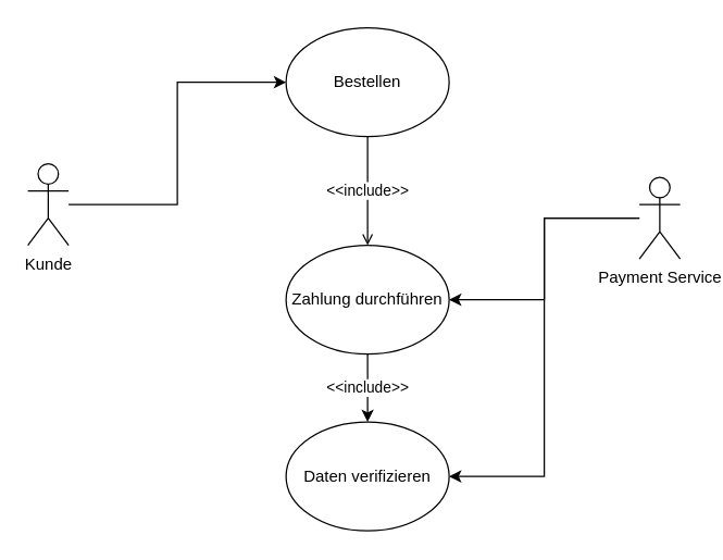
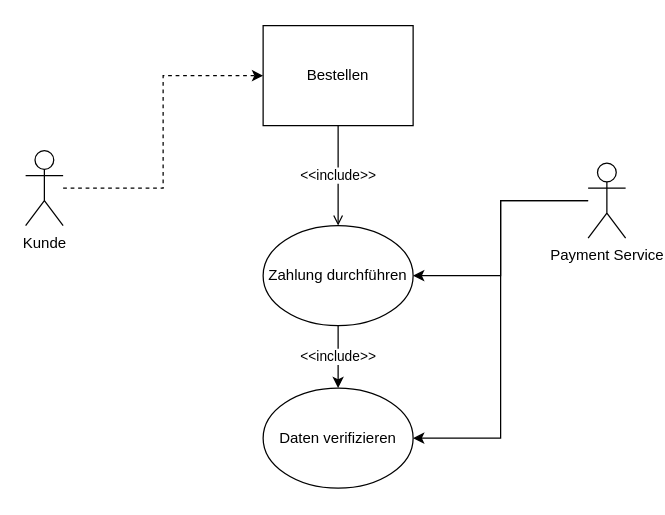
- <mxCell id="7" value="Bestellen" style="ellipse;whiteSpace=wrap;html=1;" vertex="1" parent="1"><mxGeometry x="210" y="20" width="120" height="80" as="geometry" /></mxCell>
+ <mxCell id="7" value="Bestellen" style="whiteSpace=wrap;html=1;rounded=0;" vertex="1" parent="1"><mxGeometry x="210" y="20" width="120" height="80" as="geometry" /></mxCell>
- <mxCell id="2" style="edgeStyle=orthogonalEdgeStyle;rounded=0;orthogonalLoop=1;jettySize=auto;html=1;entryX=0;entryY=0.5;entryDx=0;entryDy=0;" edge="1" parent="1" source="3" target="7"><mxGeometry relative="1" as="geometry" /></mxCell>
+ <mxCell id="2" style="edgeStyle=orthogonalEdgeStyle;rounded=0;orthogonalLoop=1;jettySize=auto;html=1;entryX=0;entryY=0.5;entryDx=0;entryDy=0;dashed=1;" edge="1" parent="1" source="3" target="7"><mxGeometry relative="1" as="geometry" /></mxCell>
